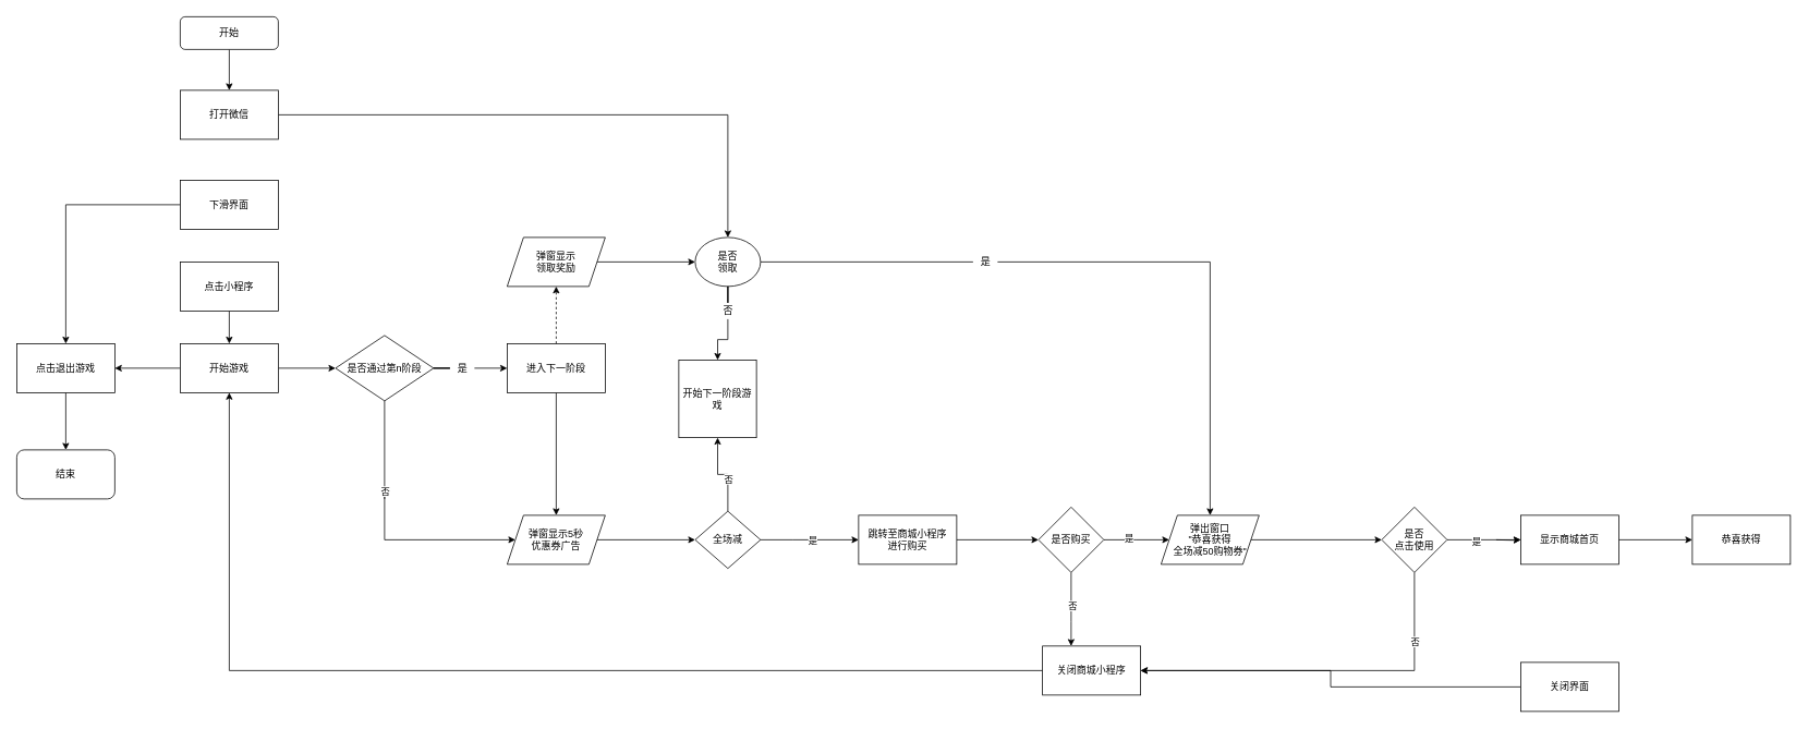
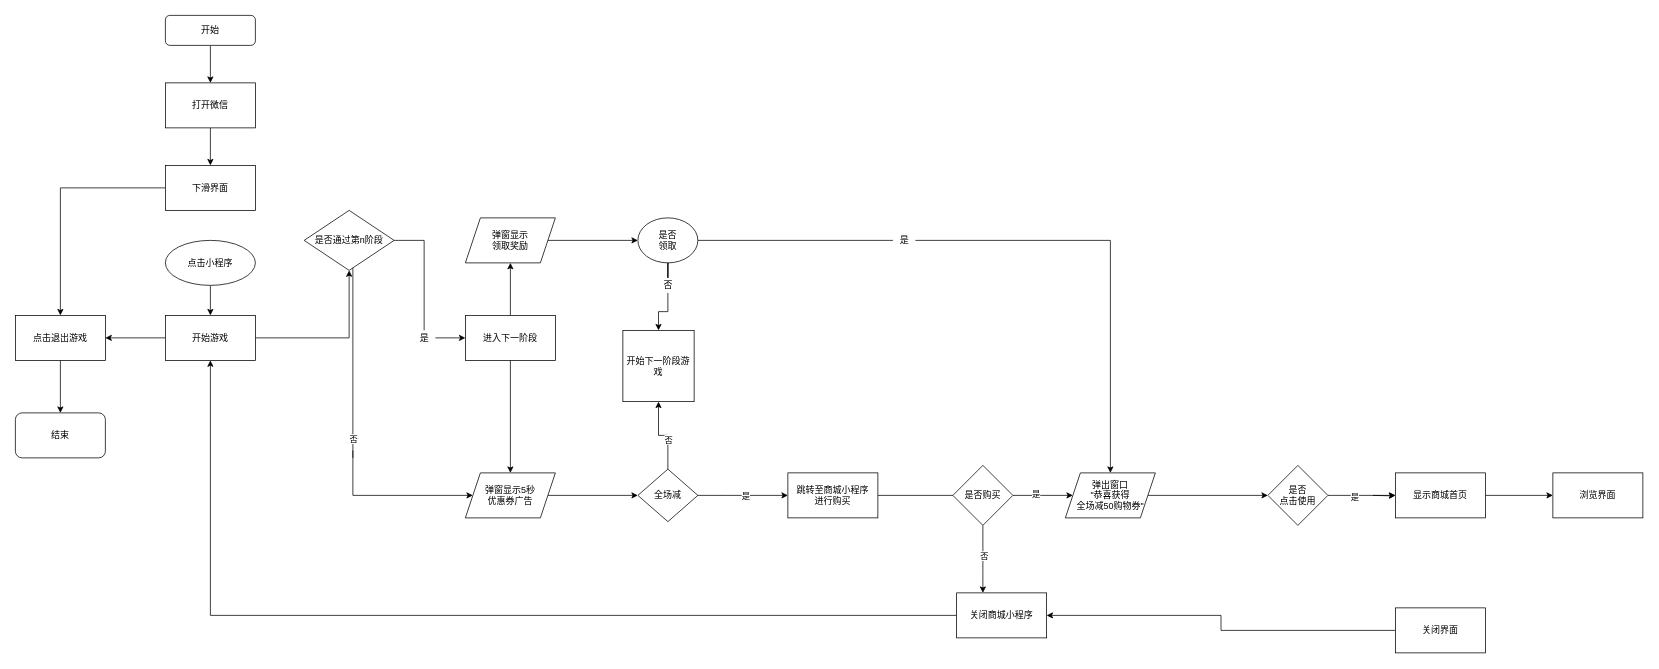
- <mxCell id="8" value="" style="edgeStyle=orthogonalEdgeStyle;rounded=0;orthogonalLoop=1;jettySize=auto;html=1;" edge="1" parent="1" source="9" target="25"><mxGeometry relative="1" as="geometry" /></mxCell>
+ <mxCell id="8" value="" style="edgeStyle=orthogonalEdgeStyle;rounded=0;orthogonalLoop=1;jettySize=auto;html=1;" edge="1" parent="1" source="9" target="5"><mxGeometry relative="1" as="geometry" /></mxCell>
- <mxCell id="7" value="点击小程序" style="rounded=0;whiteSpace=wrap;html=1;" vertex="1" parent="1"><mxGeometry x="220" y="320" width="120" height="60" as="geometry" /></mxCell>
+ <mxCell id="7" value="点击小程序" style="ellipse;whiteSpace=wrap;html=1;" vertex="1" parent="1"><mxGeometry x="220" y="320" width="120" height="60" as="geometry" /></mxCell>
- <mxCell id="15" value="" style="edgeStyle=orthogonalEdgeStyle;rounded=0;orthogonalLoop=1;jettySize=auto;html=1;labelBorderColor=none;fontFamily=Helvetica;dashed=1;" edge="1" parent="1" source="17" target="20"><mxGeometry relative="1" as="geometry" /></mxCell>
+ <mxCell id="15" value="" style="edgeStyle=orthogonalEdgeStyle;rounded=0;orthogonalLoop=1;jettySize=auto;html=1;labelBorderColor=none;fontFamily=Helvetica;" edge="1" parent="1" source="17" target="20"><mxGeometry relative="1" as="geometry" /></mxCell>
- <mxCell id="14" value="是否通过第n阶段" style="rhombus;whiteSpace=wrap;html=1;" vertex="1" parent="1"><mxGeometry x="410" y="410" width="120" height="80" as="geometry" /></mxCell>
+ <mxCell id="14" value="是否通过第n阶段" style="rhombus;whiteSpace=wrap;html=1;" vertex="1" parent="1"><mxGeometry x="405" y="280" width="120" height="80" as="geometry" /></mxCell>
- <mxCell id="40" value="" style="edgeStyle=orthogonalEdgeStyle;rounded=0;orthogonalLoop=1;jettySize=auto;html=1;labelBorderColor=none;fontFamily=Helvetica;" edge="1" parent="1" source="41" target="46"><mxGeometry relative="1" as="geometry" /></mxCell>
+ <mxCell id="40" value="" style="edgeStyle=orthogonalEdgeStyle;rounded=0;orthogonalLoop=1;jettySize=auto;html=1;labelBorderColor=none;fontFamily=Helvetica;endArrow=none;" edge="1" parent="1" source="41" target="46"><mxGeometry relative="1" as="geometry" /></mxCell>
- <mxCell id="59" value="恭喜获得" style="rounded=0;whiteSpace=wrap;html=1;fontFamily=Helvetica;" vertex="1" parent="1"><mxGeometry x="2070" y="630" width="120" height="60" as="geometry" /></mxCell>
+ <mxCell id="59" value="浏览界面" style="rounded=0;whiteSpace=wrap;html=1;fontFamily=Helvetica;" vertex="1" parent="1"><mxGeometry x="2070" y="630" width="120" height="60" as="geometry" /></mxCell>
- <mxCell id="51" style="edgeStyle=orthogonalEdgeStyle;rounded=0;orthogonalLoop=1;jettySize=auto;html=1;labelBorderColor=none;fontFamily=Helvetica;" edge="1" parent="1" source="55" target="48"><mxGeometry relative="1" as="geometry"><mxPoint x="1670" y="842" as="targetPoint" /><Array as="points"><mxPoint x="1730" y="820" /></Array></mxGeometry></mxCell>
- <mxCell id="52" value="否" style="edgeLabel;html=1;align=center;verticalAlign=middle;resizable=0;points=[];fontFamily=Helvetica;" vertex="1" connectable="0" parent="51"><mxGeometry x="-0.67" y="3" relative="1" as="geometry"><mxPoint x="-3" y="9" as="offset" /></mxGeometry></mxCell>
